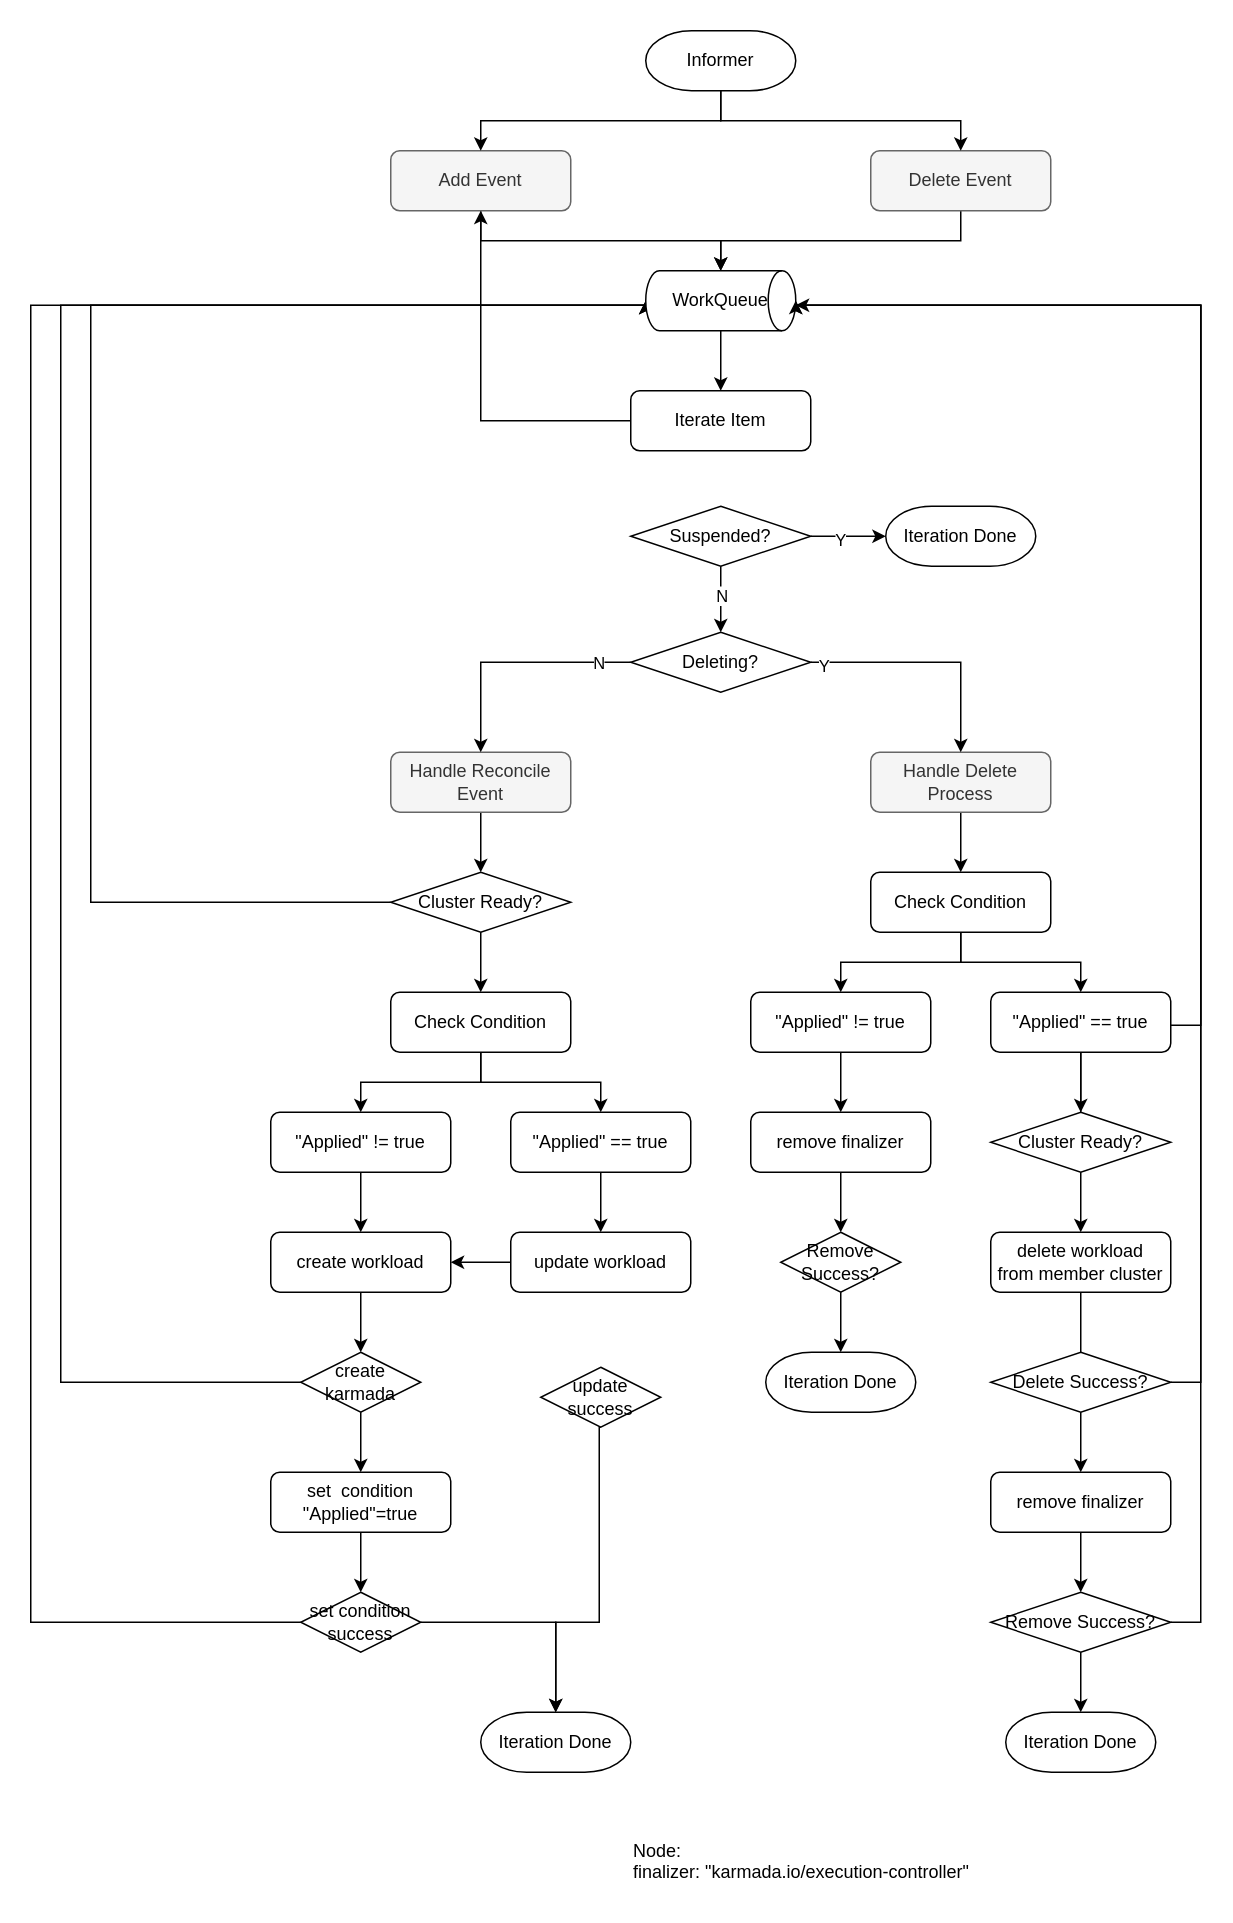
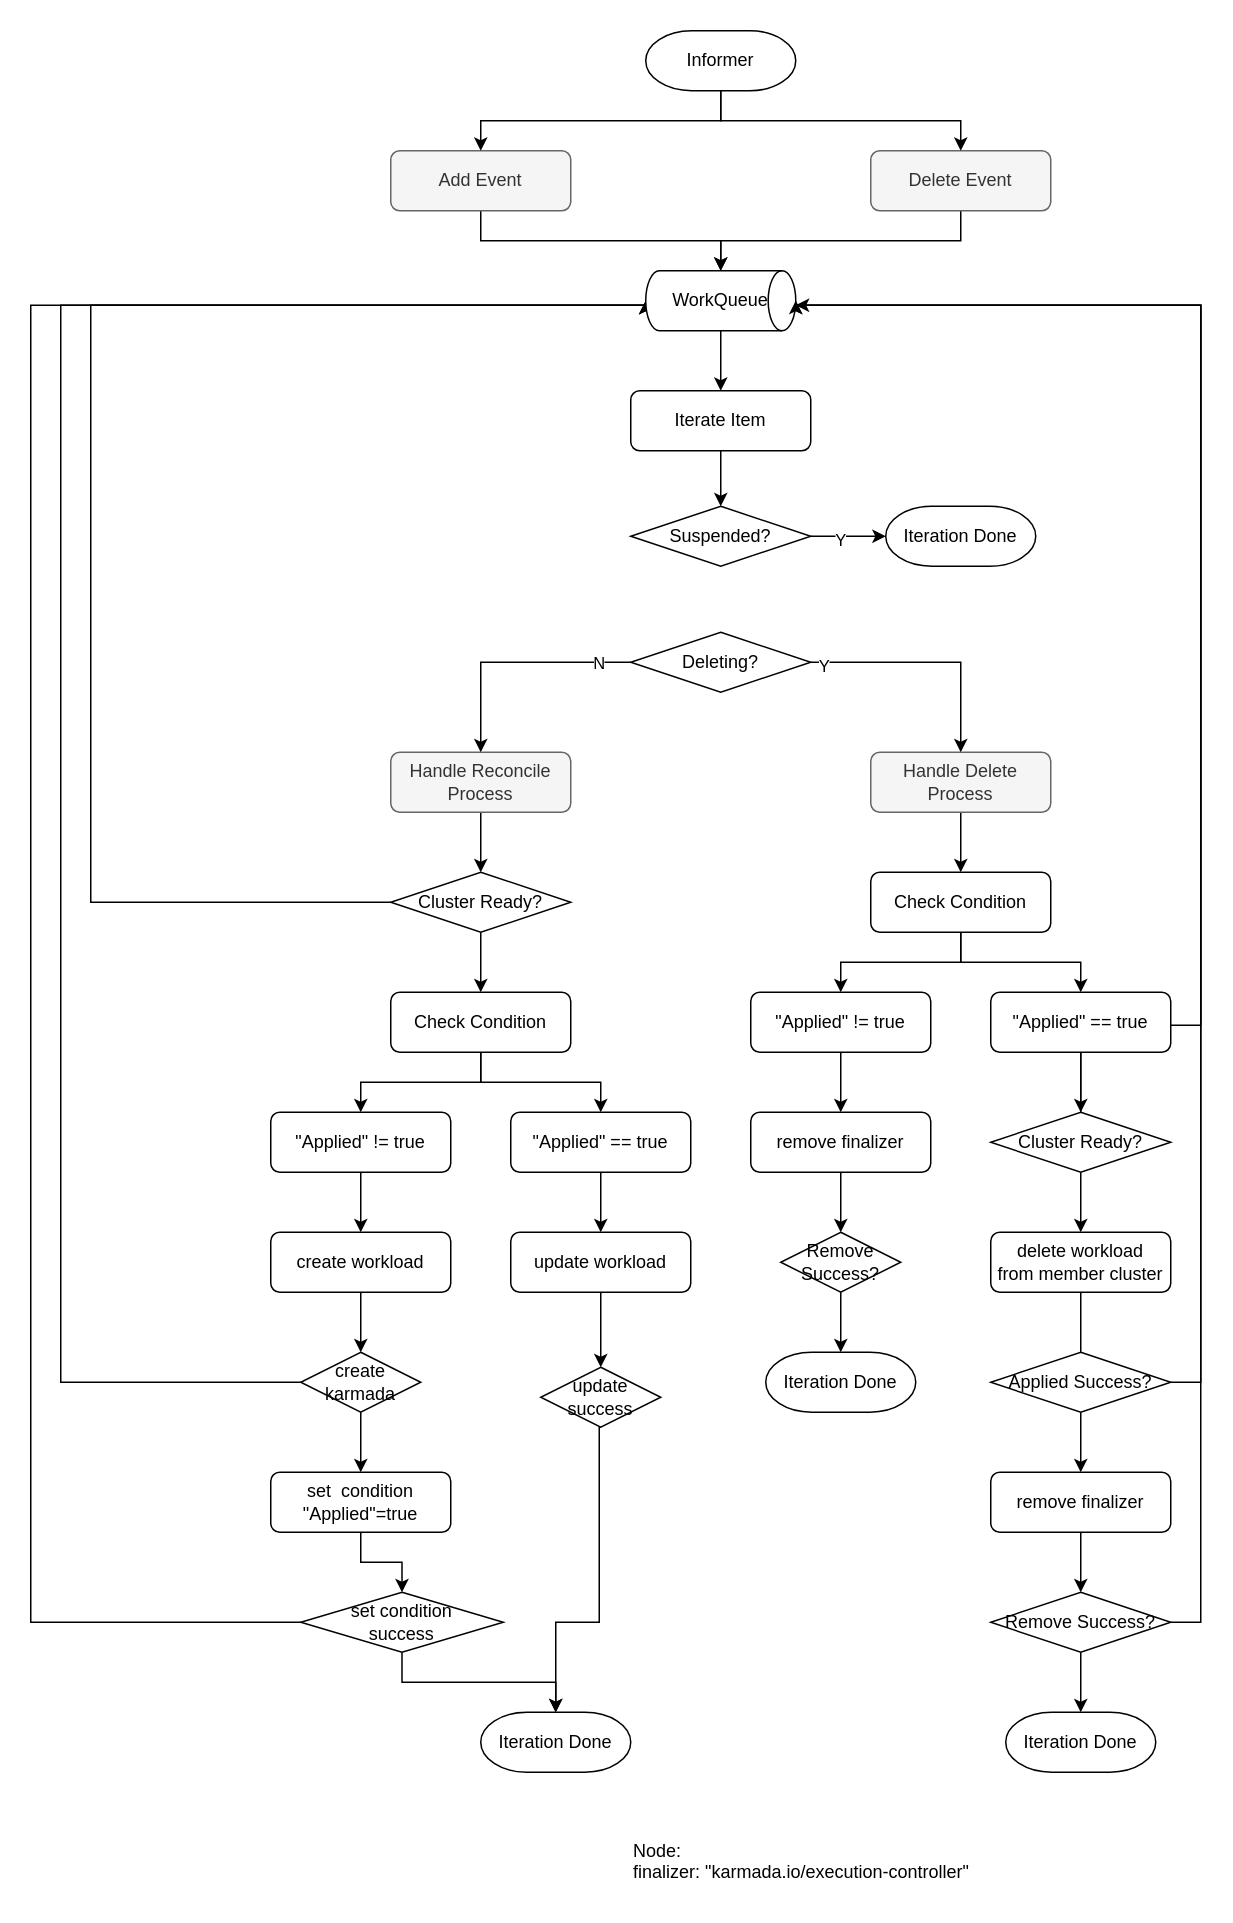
- <mxCell id="2" value="" style="edgeStyle=orthogonalEdgeStyle;rounded=0;orthogonalLoop=1;jettySize=auto;html=1;" edge="1" parent="1" source="3" target="59"><mxGeometry relative="1" as="geometry" /></mxCell>
+ <mxCell id="2" value="" style="edgeStyle=orthogonalEdgeStyle;rounded=0;orthogonalLoop=1;jettySize=auto;html=1;" edge="1" parent="1" source="3" target="78"><mxGeometry relative="1" as="geometry" /></mxCell>
- <mxCell id="76" value="" style="edgeStyle=orthogonalEdgeStyle;rounded=0;orthogonalLoop=1;jettySize=auto;html=1;" edge="1" parent="1" source="78" target="23"><mxGeometry relative="1" as="geometry" /></mxCell>
- <mxCell id="77" value="N" style="edgeLabel;html=1;align=center;verticalAlign=middle;resizable=0;points=[];" vertex="1" connectable="0" parent="76"><mxGeometry x="0.091" y="1" relative="1" as="geometry"><mxPoint x="-1" y="-5" as="offset" /></mxGeometry></mxCell>
- <mxCell id="5" value="Handle Reconcile&lt;br&gt;Event" style="rounded=1;whiteSpace=wrap;html=1;fillColor=#f5f5f5;strokeColor=#666666;fontColor=#333333;" vertex="1" parent="1"><mxGeometry x="260" y="501" width="120" height="40" as="geometry" /></mxCell>
+ <mxCell id="5" value="Handle Reconcile&lt;br&gt;Process" style="rounded=1;whiteSpace=wrap;html=1;fillColor=#f5f5f5;strokeColor=#666666;fontColor=#333333;" vertex="1" parent="1"><mxGeometry x="260" y="501" width="120" height="40" as="geometry" /></mxCell>
- <mxCell id="36" value="" style="edgeStyle=orthogonalEdgeStyle;rounded=0;orthogonalLoop=1;jettySize=auto;html=1;fontColor=#000000;" edge="1" parent="1" source="37" target="33"><mxGeometry relative="1" as="geometry" /></mxCell>
+ <mxCell id="36" value="" style="edgeStyle=orthogonalEdgeStyle;rounded=0;orthogonalLoop=1;jettySize=auto;html=1;fontColor=#000000;" edge="1" parent="1" source="37" target="57"><mxGeometry relative="1" as="geometry" /></mxCell>
- <mxCell id="71" value="Delete Success?" style="strokeWidth=1;html=1;shape=mxgraph.flowchart.decision;whiteSpace=wrap;" vertex="1" parent="1"><mxGeometry x="660" y="901" width="120" height="40" as="geometry" /></mxCell>
+ <mxCell id="71" value="Applied Success?" style="strokeWidth=1;html=1;shape=mxgraph.flowchart.decision;whiteSpace=wrap;" vertex="1" parent="1"><mxGeometry x="660" y="901" width="120" height="40" as="geometry" /></mxCell>
- <mxCell id="55" value="set condition&lt;br&gt;success" style="strokeWidth=1;html=1;shape=mxgraph.flowchart.decision;whiteSpace=wrap;" vertex="1" parent="1"><mxGeometry x="200" y="1061" width="80" height="40" as="geometry" /></mxCell>
+ <mxCell id="55" value="set condition&lt;br&gt;success" style="strokeWidth=1;html=1;shape=mxgraph.flowchart.decision;whiteSpace=wrap;" vertex="1" parent="1"><mxGeometry x="200" y="1061" width="135" height="40" as="geometry" /></mxCell>
